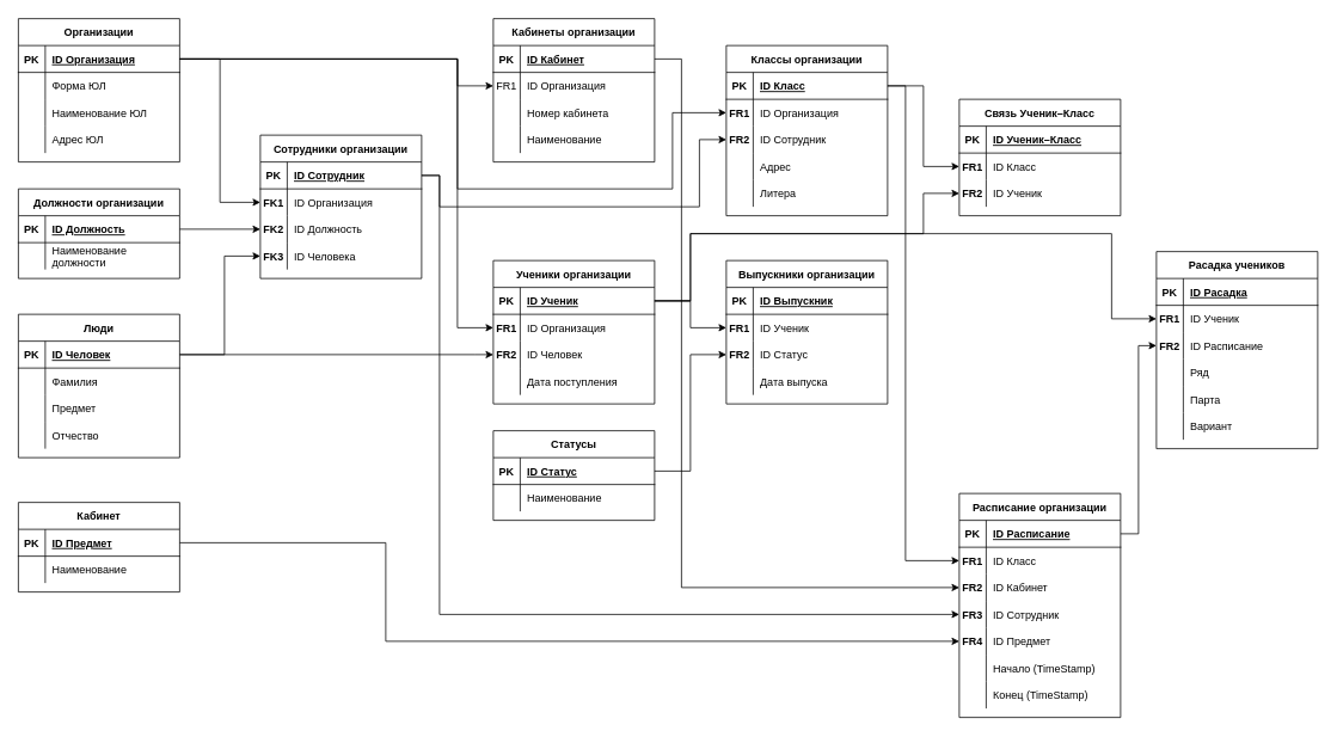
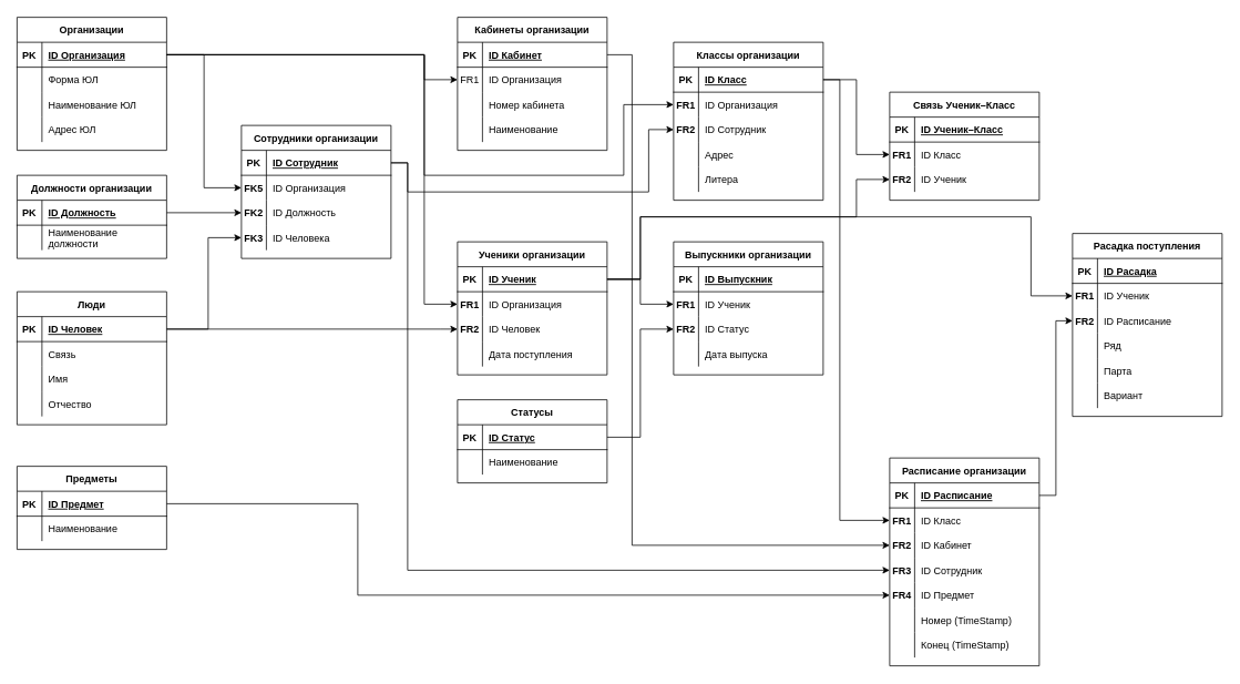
- <mxCell id="40" value="FK1" style="shape=partialRectangle;connectable=0;fillColor=none;top=0;left=0;bottom=0;right=0;editable=1;overflow=hidden;fontStyle=1" vertex="1" parent="39"><mxGeometry width="30" height="30" as="geometry"><mxRectangle width="30" height="30" as="alternateBounds" /></mxGeometry></mxCell>
+ <mxCell id="40" value="FK5" style="shape=partialRectangle;connectable=0;fillColor=none;top=0;left=0;bottom=0;right=0;editable=1;overflow=hidden;fontStyle=1" vertex="1" parent="39"><mxGeometry width="30" height="30" as="geometry"><mxRectangle width="30" height="30" as="alternateBounds" /></mxGeometry></mxCell>
- <mxCell id="165" value="Расадка учеников" style="shape=table;startSize=30;container=1;collapsible=1;childLayout=tableLayout;fixedRows=1;rowLines=0;fontStyle=1;align=center;resizeLast=1;" vertex="1" parent="1"><mxGeometry x="1290" y="280" width="180" height="220" as="geometry" /></mxCell>
+ <mxCell id="165" value="Расадка поступления" style="shape=table;startSize=30;container=1;collapsible=1;childLayout=tableLayout;fixedRows=1;rowLines=0;fontStyle=1;align=center;resizeLast=1;" vertex="1" parent="1"><mxGeometry x="1290" y="280" width="180" height="220" as="geometry" /></mxCell>
- <mxCell id="8" value="Фамилия" style="shape=partialRectangle;connectable=0;fillColor=none;top=0;left=0;bottom=0;right=0;align=left;spacingLeft=6;overflow=hidden;" vertex="1" parent="6"><mxGeometry x="30" width="150" height="30" as="geometry"><mxRectangle width="150" height="30" as="alternateBounds" /></mxGeometry></mxCell>
+ <mxCell id="8" value="Связь" style="shape=partialRectangle;connectable=0;fillColor=none;top=0;left=0;bottom=0;right=0;align=left;spacingLeft=6;overflow=hidden;" vertex="1" parent="6"><mxGeometry x="30" width="150" height="30" as="geometry"><mxRectangle width="150" height="30" as="alternateBounds" /></mxGeometry></mxCell>
- <mxCell id="11" value="Предмет" style="shape=partialRectangle;connectable=0;fillColor=none;top=0;left=0;bottom=0;right=0;align=left;spacingLeft=6;overflow=hidden;" vertex="1" parent="9"><mxGeometry x="30" width="150" height="30" as="geometry"><mxRectangle width="150" height="30" as="alternateBounds" /></mxGeometry></mxCell>
+ <mxCell id="11" value="Имя" style="shape=partialRectangle;connectable=0;fillColor=none;top=0;left=0;bottom=0;right=0;align=left;spacingLeft=6;overflow=hidden;" vertex="1" parent="9"><mxGeometry x="30" width="150" height="30" as="geometry"><mxRectangle width="150" height="30" as="alternateBounds" /></mxGeometry></mxCell>
- <mxCell id="132" value="Кабинет" style="shape=table;startSize=30;container=1;collapsible=1;childLayout=tableLayout;fixedRows=1;rowLines=0;fontStyle=1;align=center;resizeLast=1;" vertex="1" parent="1"><mxGeometry x="20" y="560" width="180" height="100" as="geometry" /></mxCell>
+ <mxCell id="132" value="Предметы" style="shape=table;startSize=30;container=1;collapsible=1;childLayout=tableLayout;fixedRows=1;rowLines=0;fontStyle=1;align=center;resizeLast=1;" vertex="1" parent="1"><mxGeometry x="20" y="560" width="180" height="100" as="geometry" /></mxCell>
- <mxCell id="157" value="Начало (TimeStamp)" style="shape=partialRectangle;connectable=0;fillColor=none;top=0;left=0;bottom=0;right=0;align=left;spacingLeft=6;overflow=hidden;" vertex="1" parent="155"><mxGeometry x="30" width="150" height="30" as="geometry"><mxRectangle width="150" height="30" as="alternateBounds" /></mxGeometry></mxCell>
+ <mxCell id="157" value="Номер (TimeStamp)" style="shape=partialRectangle;connectable=0;fillColor=none;top=0;left=0;bottom=0;right=0;align=left;spacingLeft=6;overflow=hidden;" vertex="1" parent="155"><mxGeometry x="30" width="150" height="30" as="geometry"><mxRectangle width="150" height="30" as="alternateBounds" /></mxGeometry></mxCell>
